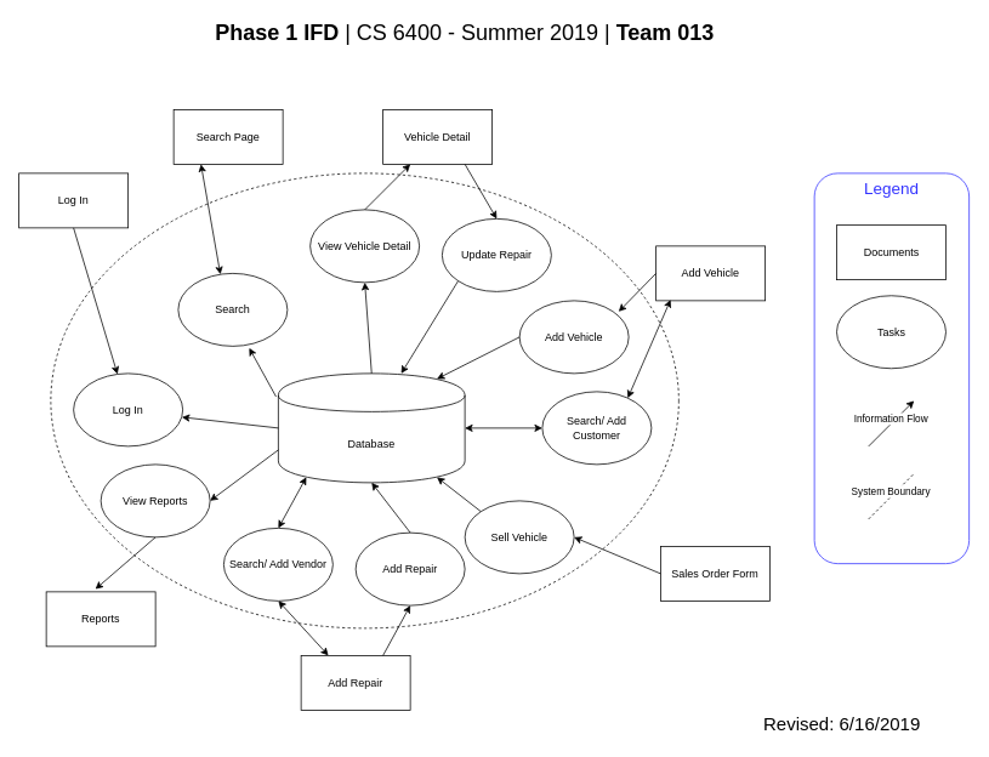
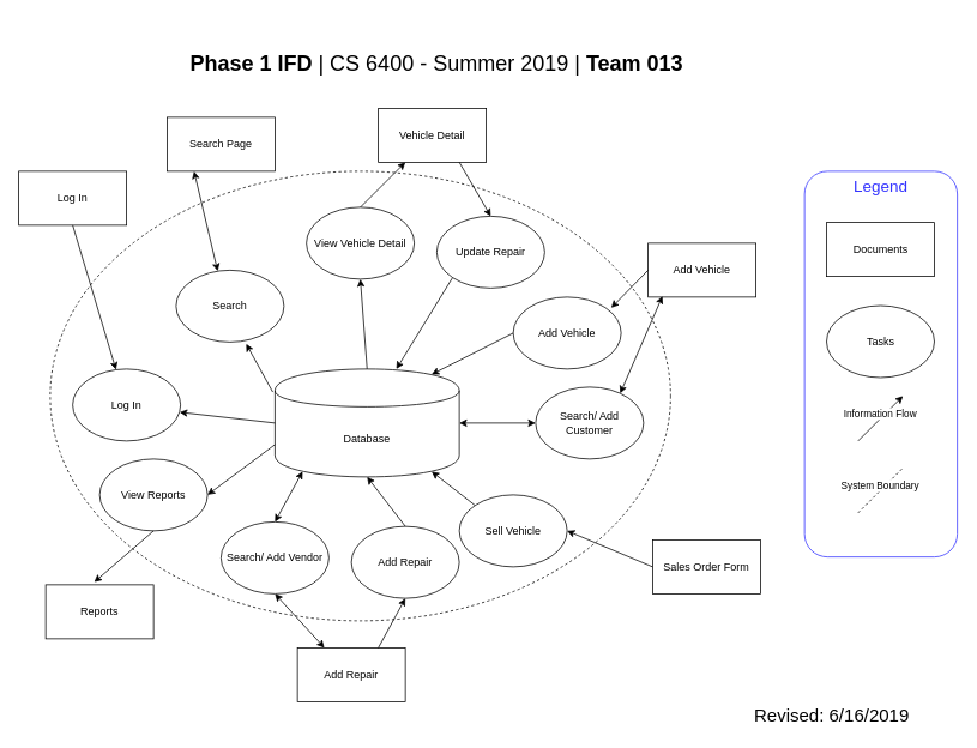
- <mxCell id="46" value="&lt;h1&gt;Phase 1 IFD&lt;span style=&quot;font-weight: normal&quot;&gt;&amp;nbsp;| CS 6400 - Summer 2019 | &lt;/span&gt;Team 013&lt;/h1&gt;" style="text;html=1;strokeColor=none;fillColor=none;spacing=5;spacingTop=-20;whiteSpace=wrap;overflow=hidden;rounded=0;align=center;verticalAlign=middle;" vertex="1" parent="1"><mxGeometry x="140" y="20" width="740" height="50" as="geometry" /></mxCell>
+ <mxCell id="46" value="&lt;h1&gt;Phase 1 IFD&lt;span style=&quot;font-weight: normal&quot;&gt;&amp;nbsp;| CS 6400 - Summer 2019 | &lt;/span&gt;Team 013&lt;/h1&gt;" style="text;html=1;strokeColor=none;fillColor=none;spacing=5;spacingTop=-20;whiteSpace=wrap;overflow=hidden;rounded=0;align=center;verticalAlign=middle;" vertex="1" parent="1"><mxGeometry x="115" y="55" width="740" height="50" as="geometry" /></mxCell>
- <mxCell id="5" value="Search Page" style="rounded=0;whiteSpace=wrap;html=1;" parent="1" vertex="1"><mxGeometry x="190" y="120" width="120" height="60" as="geometry" /></mxCell>
+ <mxCell id="5" value="Search Page" style="rounded=0;whiteSpace=wrap;html=1;" parent="1" vertex="1"><mxGeometry x="185" y="130" width="120" height="60" as="geometry" /></mxCell>
- <mxCell id="9" value="Tasks" style="ellipse;whiteSpace=wrap;html=1;" parent="1" vertex="1"><mxGeometry x="918.5" y="324.5" width="120" height="80" as="geometry" /></mxCell>
+ <mxCell id="9" value="Tasks" style="ellipse;whiteSpace=wrap;html=1;" parent="1" vertex="1"><mxGeometry x="918.5" y="339.5" width="120" height="80" as="geometry" /></mxCell>
